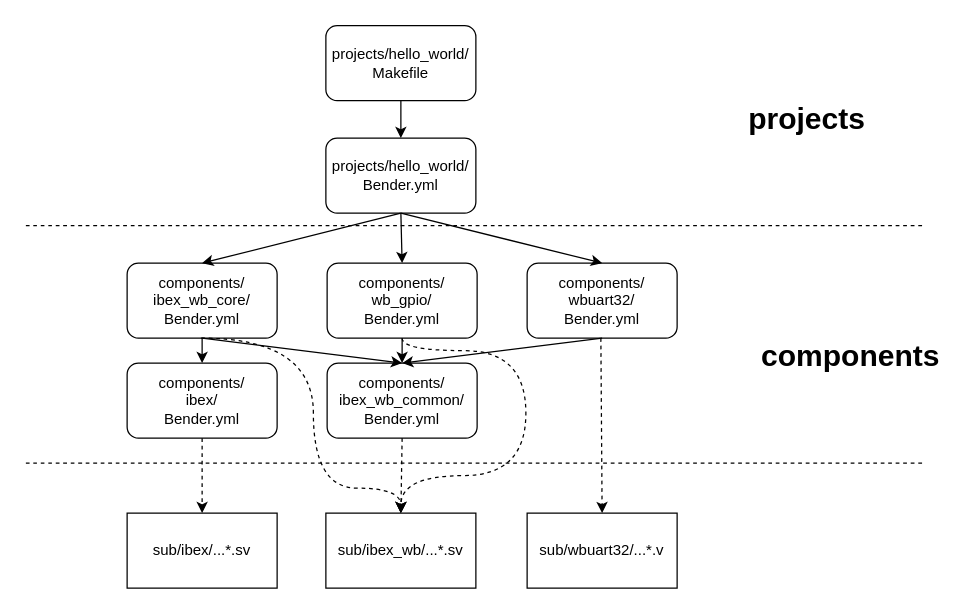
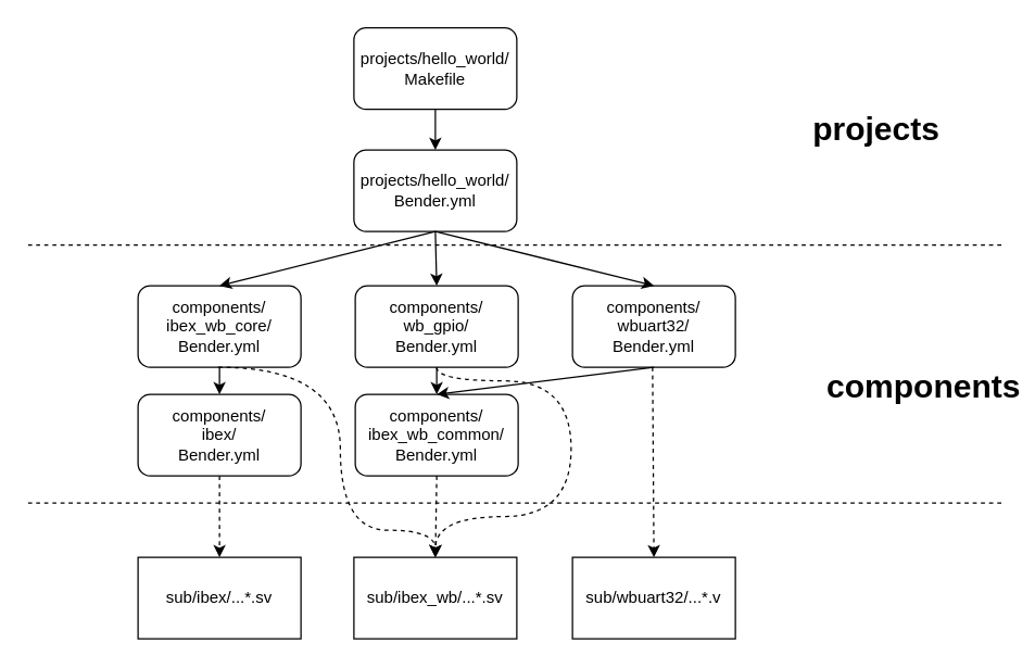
- <mxCell id="15" value="" style="endArrow=classic;html=1;rounded=0;exitX=0.5;exitY=1;exitDx=0;exitDy=0;entryX=0.5;entryY=0;entryDx=0;entryDy=0;" parent="1" source="5" target="10" edge="1"><mxGeometry width="50" height="50" relative="1" as="geometry"><mxPoint x="340" y="190" as="sourcePoint" /><mxPoint x="501" y="230" as="targetPoint" /></mxGeometry></mxCell>
